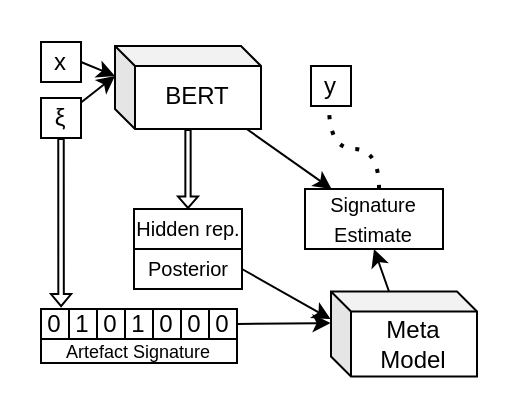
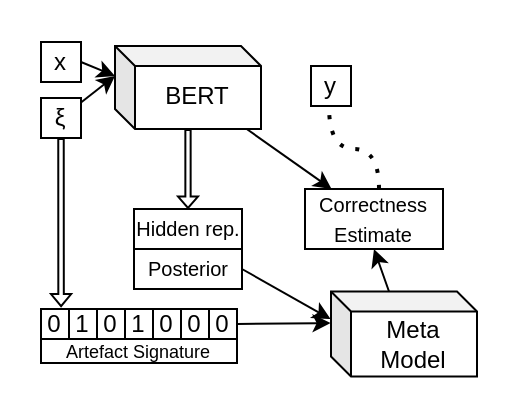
- <mxCell id="3" value="&lt;font style=&quot;font-size: 10px&quot;&gt;Signature&lt;br&gt;Estimate&lt;/font&gt;" style="rounded=0;whiteSpace=wrap;html=1;" parent="1" vertex="1"><mxGeometry x="152" y="94" width="69" height="30" as="geometry" /></mxCell>
+ <mxCell id="3" value="&lt;font style=&quot;font-size: 10px&quot;&gt;Correctness&lt;br&gt;Estimate&lt;/font&gt;" style="rounded=0;whiteSpace=wrap;html=1;" parent="1" vertex="1"><mxGeometry x="152" y="94" width="69" height="30" as="geometry" /></mxCell>
